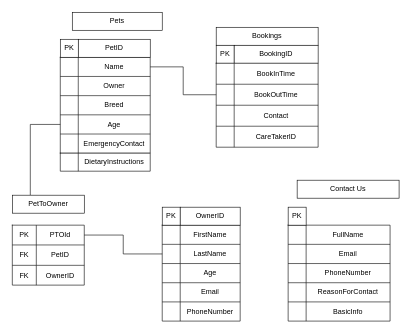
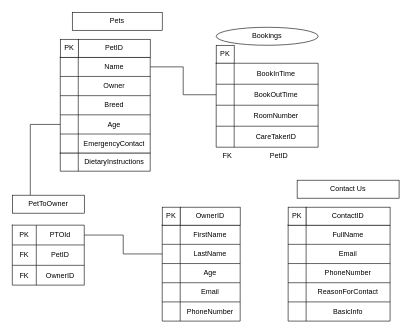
- <mxCell id="21" value="Bookings" style="rounded=0;whiteSpace=wrap;html=1;" parent="1" vertex="1"><mxGeometry x="360" y="45" width="170" height="30" as="geometry" /></mxCell>
+ <mxCell id="21" value="Bookings" style="ellipse;whiteSpace=wrap;html=1;" parent="1" vertex="1"><mxGeometry x="360" y="45" width="170" height="30" as="geometry" /></mxCell>
- <mxCell id="23" value="BookingID" style="rounded=0;whiteSpace=wrap;html=1;" parent="1" vertex="1"><mxGeometry x="390" y="75" width="140" height="30" as="geometry" /></mxCell>
- <mxCell id="82" value="Contact" style="shape=partialRectangle;html=1;whiteSpace=wrap;connectable=0;strokeColor=inherit;overflow=hidden;fillColor=none;top=0;left=0;bottom=0;right=0;pointerEvents=1;" parent="80" vertex="1"><mxGeometry x="30" width="140" height="35" as="geometry"><mxRectangle width="140" height="35" as="alternateBounds" /></mxGeometry></mxCell>
+ <mxCell id="82" value="RoomNumber" style="shape=partialRectangle;html=1;whiteSpace=wrap;connectable=0;strokeColor=inherit;overflow=hidden;fillColor=none;top=0;left=0;bottom=0;right=0;pointerEvents=1;" parent="80" vertex="1"><mxGeometry x="30" width="140" height="35" as="geometry"><mxRectangle width="140" height="35" as="alternateBounds" /></mxGeometry></mxCell>
+ <mxCell id="91" value="FK&amp;nbsp; &amp;nbsp; &amp;nbsp; &amp;nbsp; &amp;nbsp; &amp;nbsp; &amp;nbsp; &amp;nbsp; &amp;nbsp; &amp;nbsp;PetID" style="text;html=1;align=center;verticalAlign=middle;resizable=0;points=[];autosize=1;strokeColor=none;fillColor=none;" vertex="1" parent="1"><mxGeometry x="360" y="245" width="130" height="30" as="geometry" /></mxCell>
+ <mxCell id="60" value="ContactID" style="rounded=0;whiteSpace=wrap;html=1;" parent="1" vertex="1"><mxGeometry x="510" y="345" width="140" height="30" as="geometry" /></mxCell>
